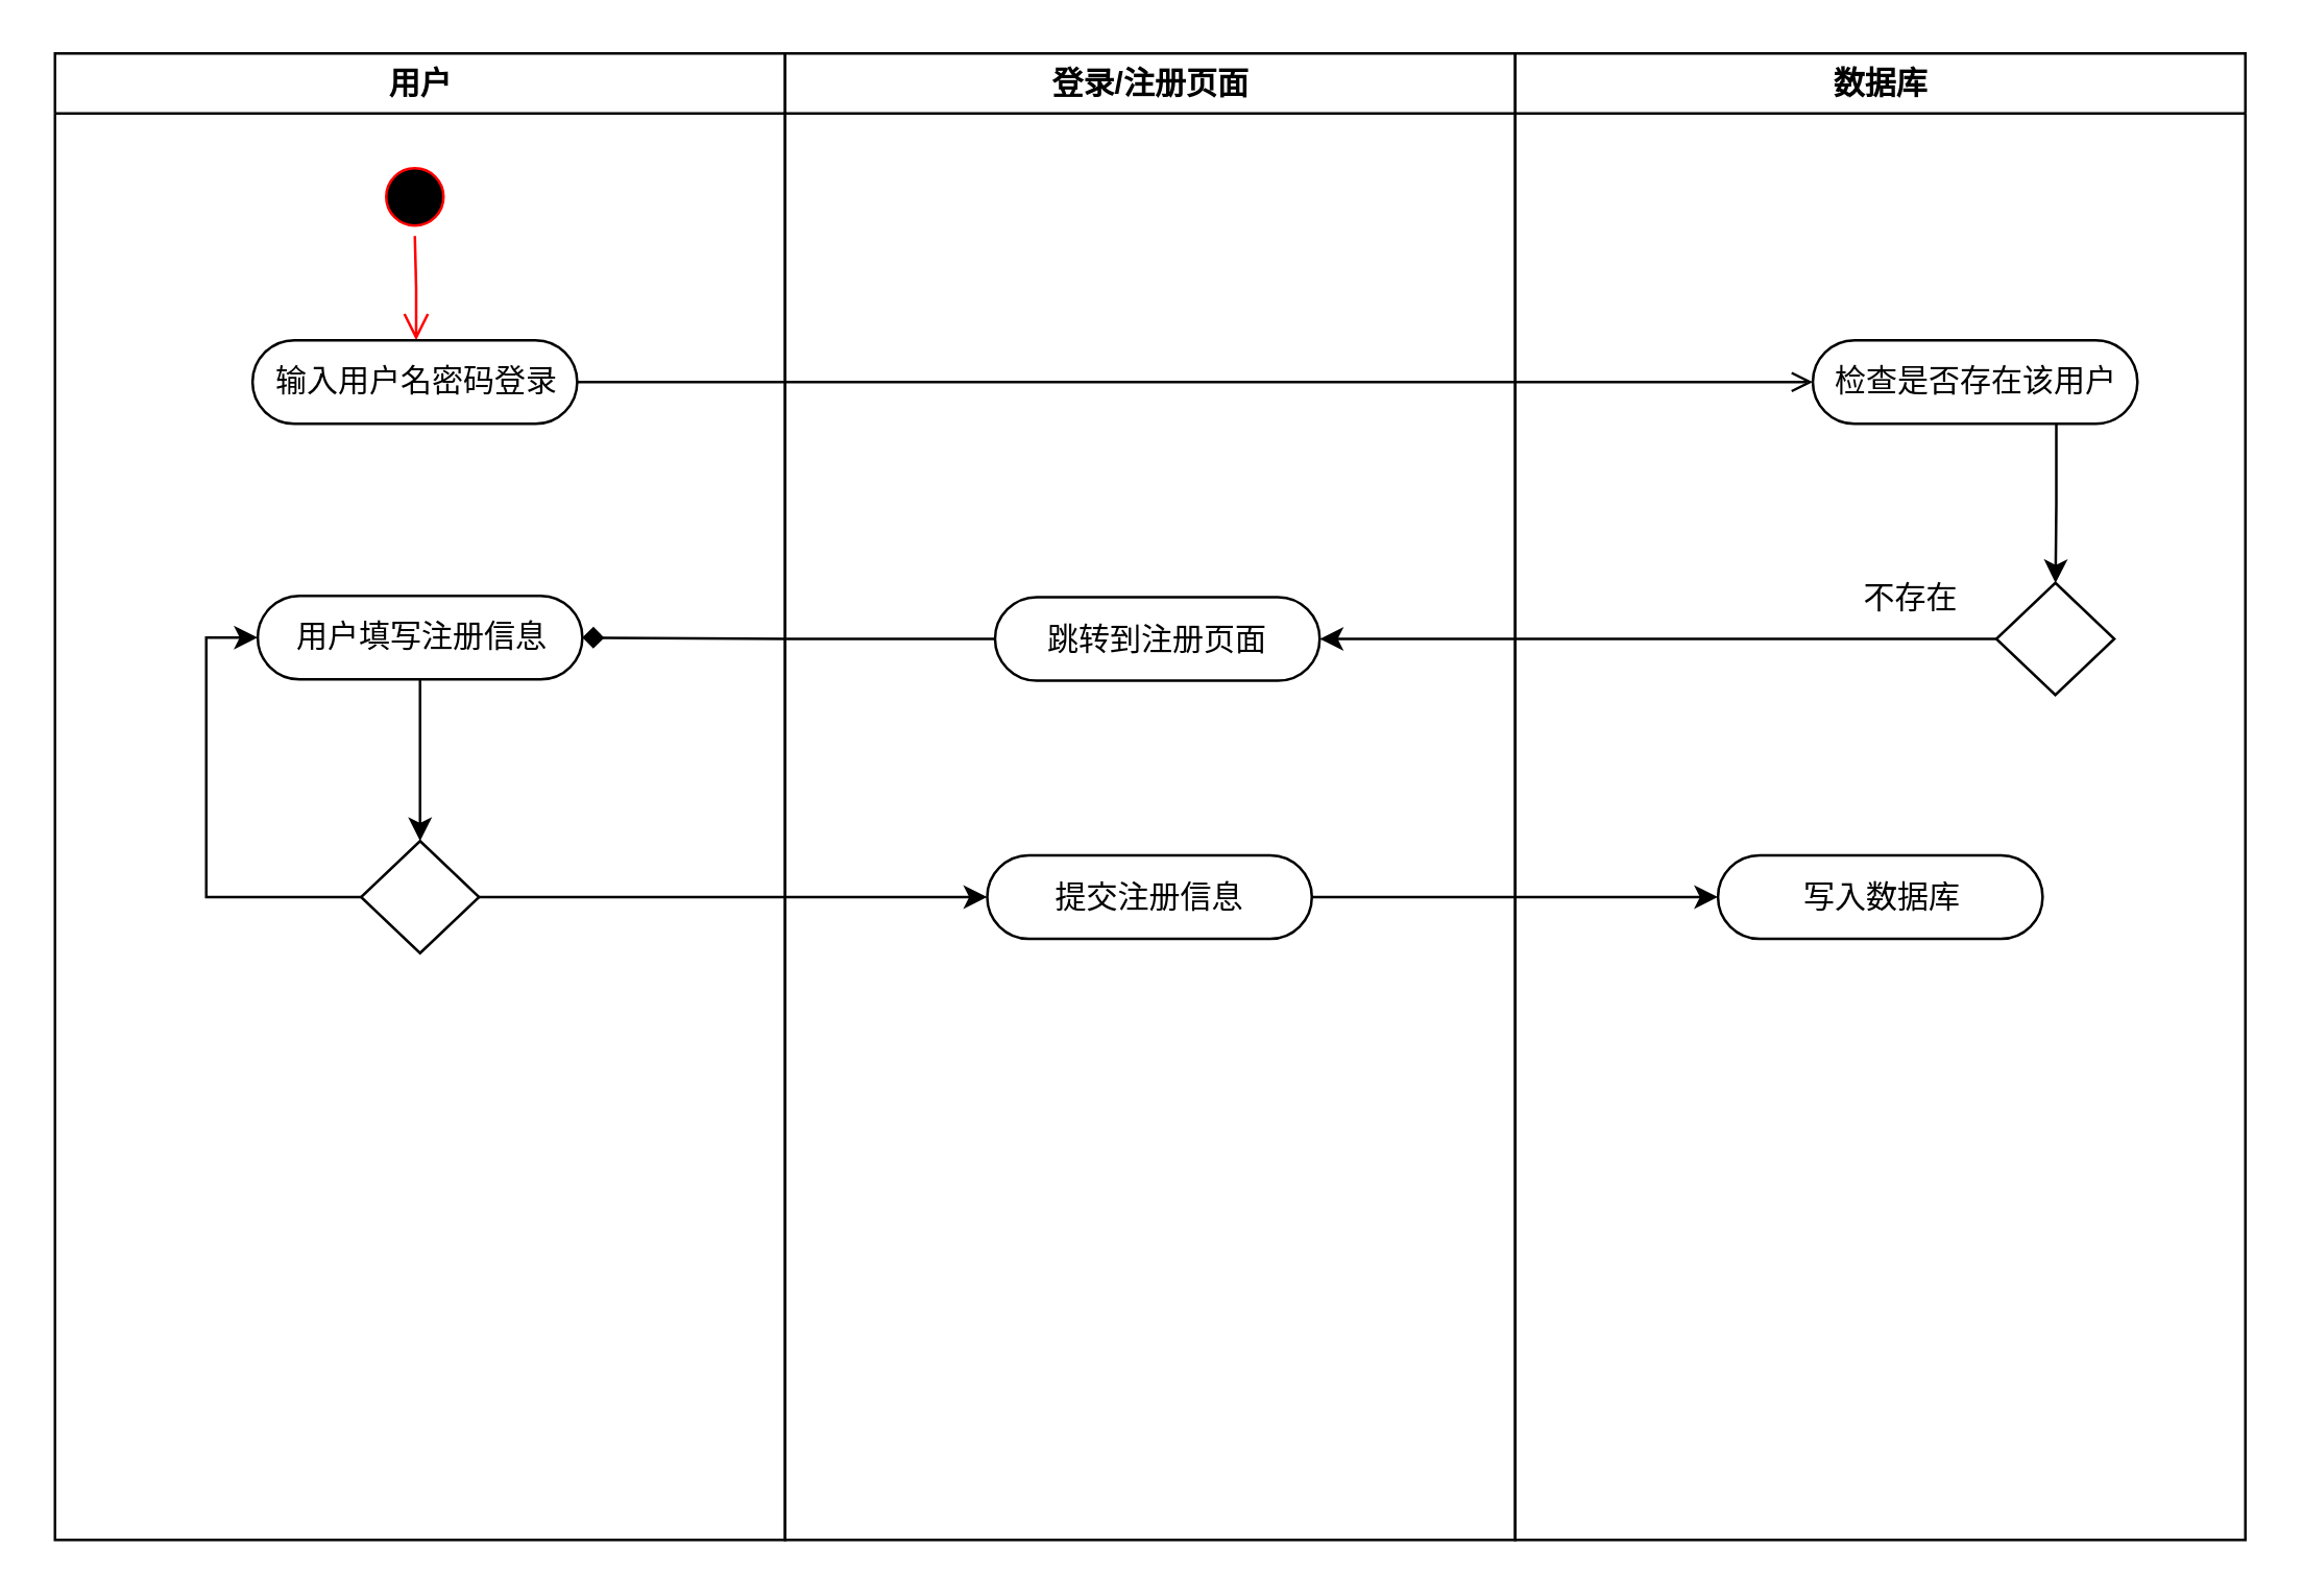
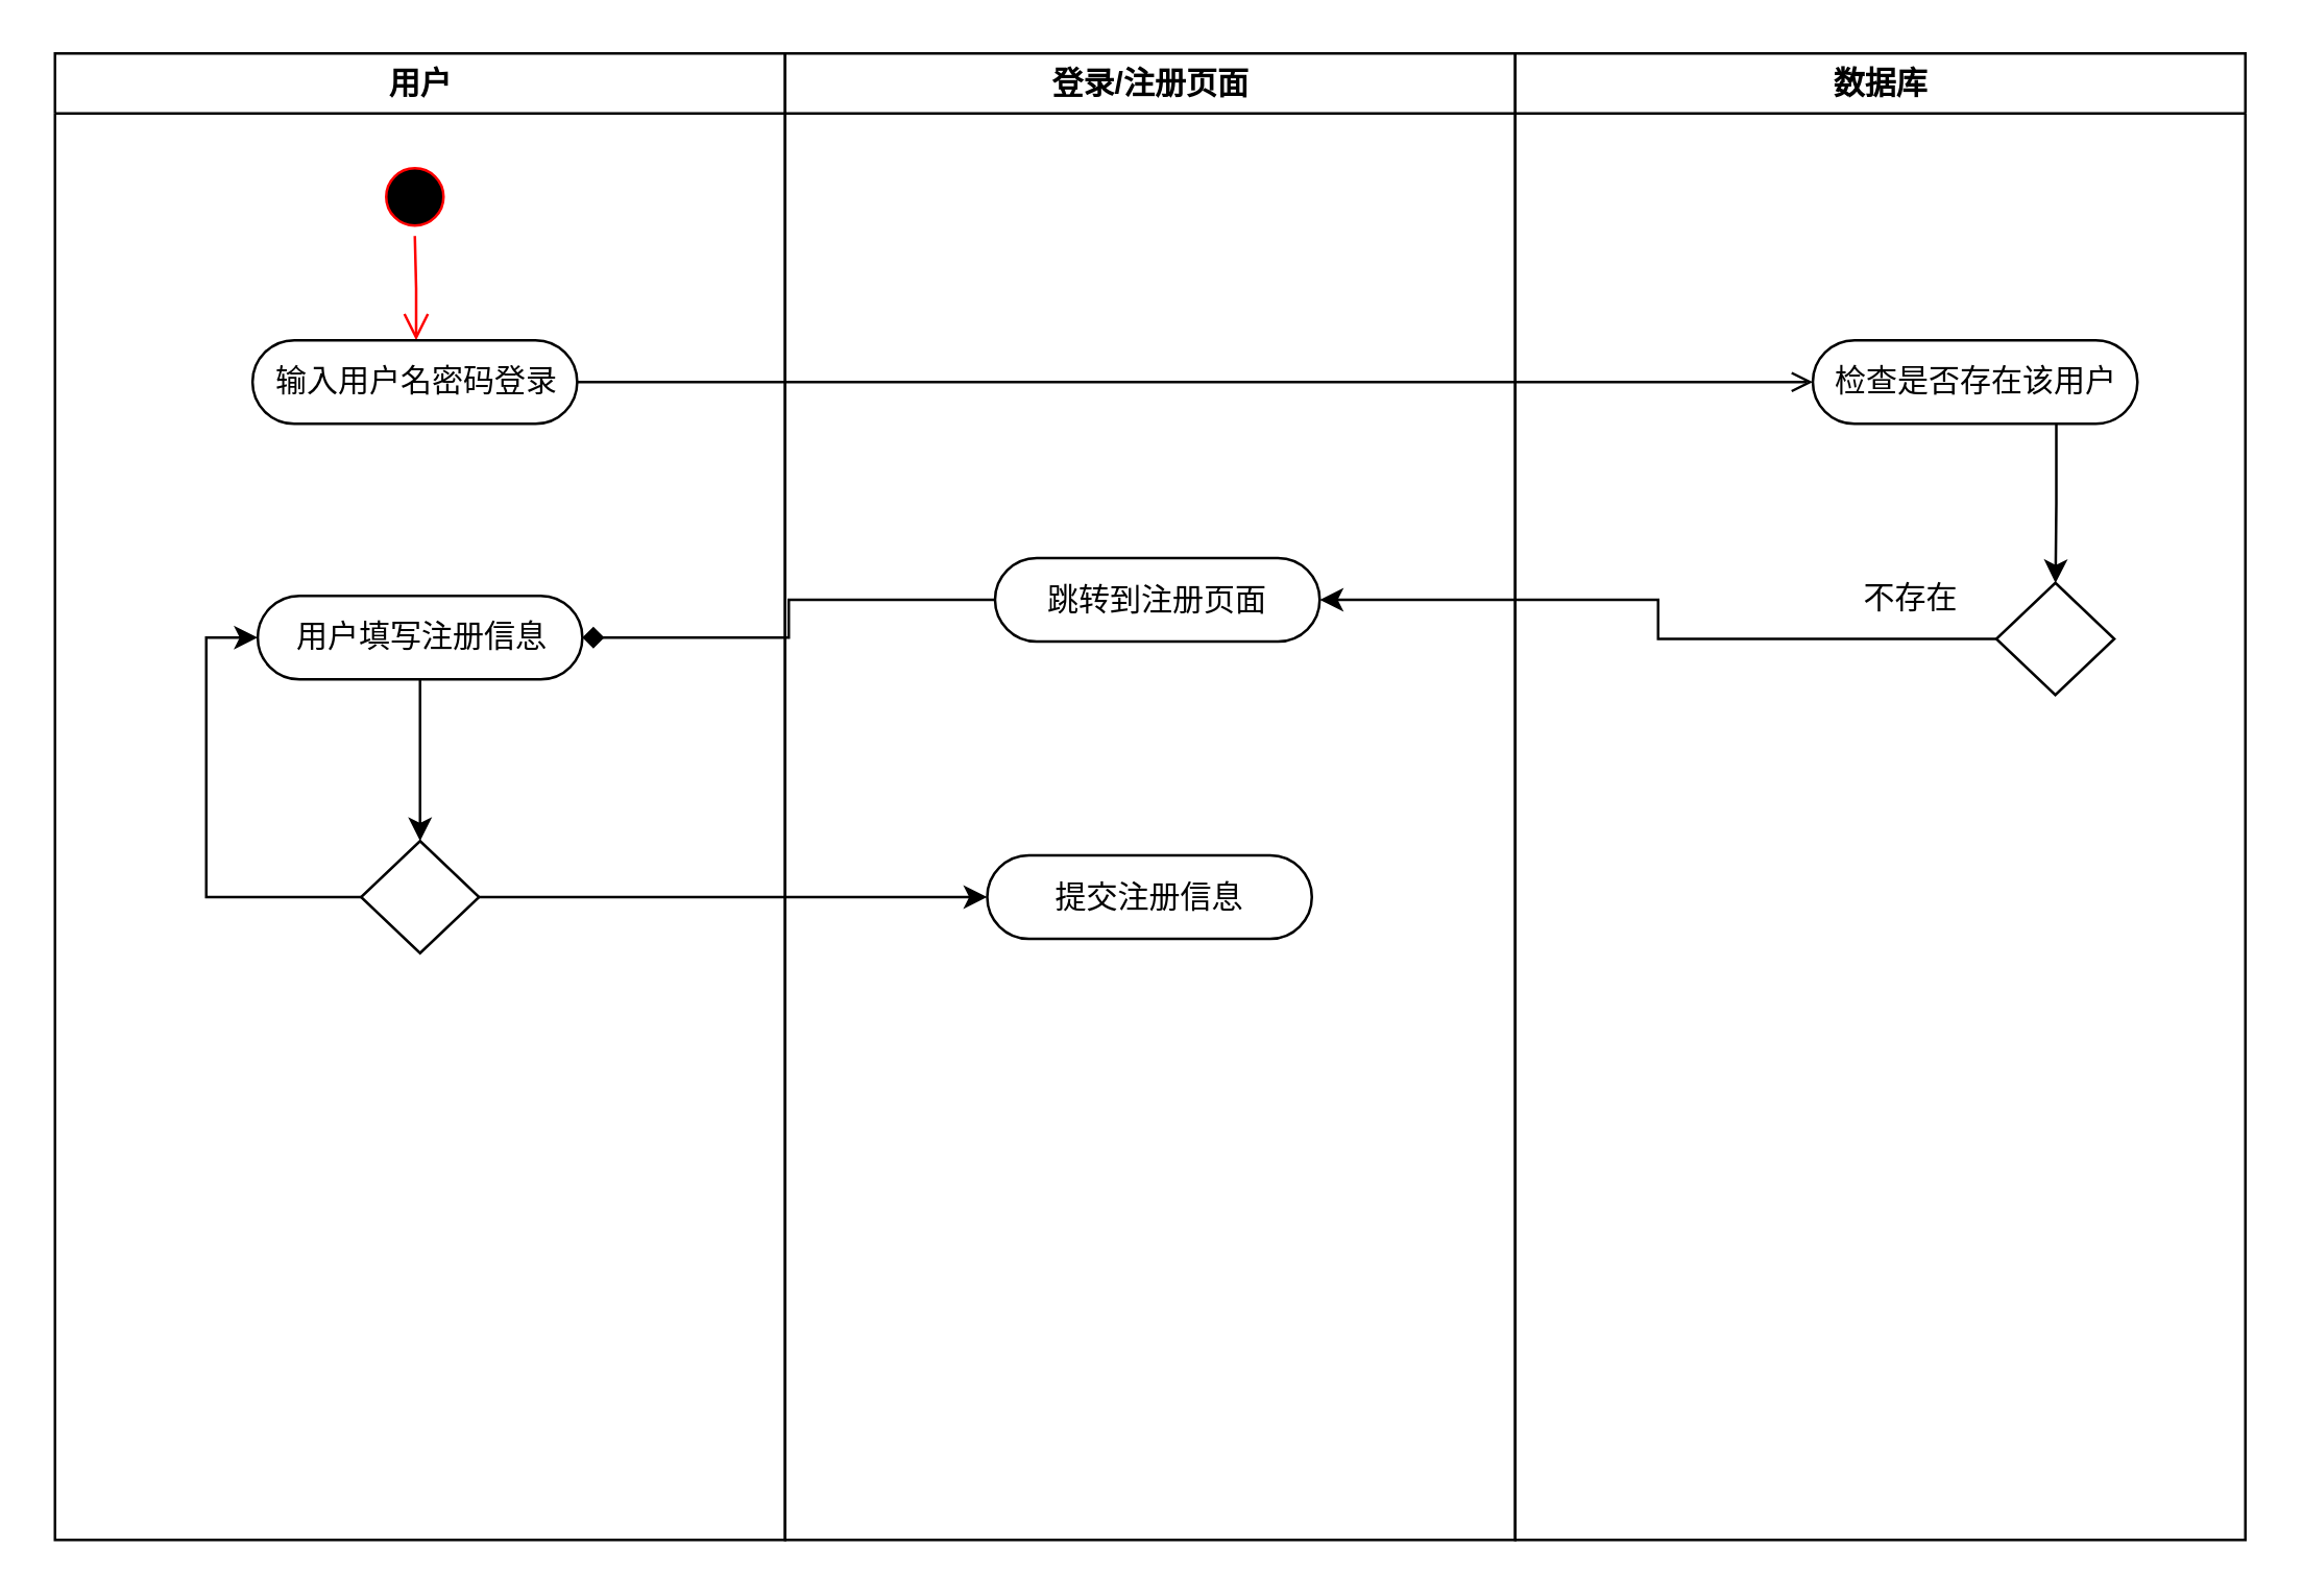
- <mxCell id="11" value="跳转到注册页面" style="html=1;rounded=1;absoluteArcSize=0;arcSize=50;" vertex="1" parent="10"><mxGeometry x="80.5" y="208.5" width="124.5" height="32" as="geometry" /></mxCell>
+ <mxCell id="11" value="跳转到注册页面" style="html=1;rounded=1;absoluteArcSize=0;arcSize=50;" vertex="1" parent="10"><mxGeometry x="80.5" y="193.5" width="124.5" height="32" as="geometry" /></mxCell>
- <mxCell id="23" style="edgeStyle=orthogonalEdgeStyle;rounded=0;orthogonalLoop=1;jettySize=auto;html=1;entryX=0;entryY=0.5;entryDx=0;entryDy=0;" edge="1" parent="1" source="12" target="18"><mxGeometry relative="1" as="geometry"><mxPoint x="664" y="343.5" as="targetPoint" /></mxGeometry></mxCell>
- <mxCell id="18" value="写入数据库" style="html=1;rounded=1;absoluteArcSize=0;arcSize=50;" vertex="1" parent="13"><mxGeometry x="77.75" y="307.5" width="124.5" height="32" as="geometry" /></mxCell>
